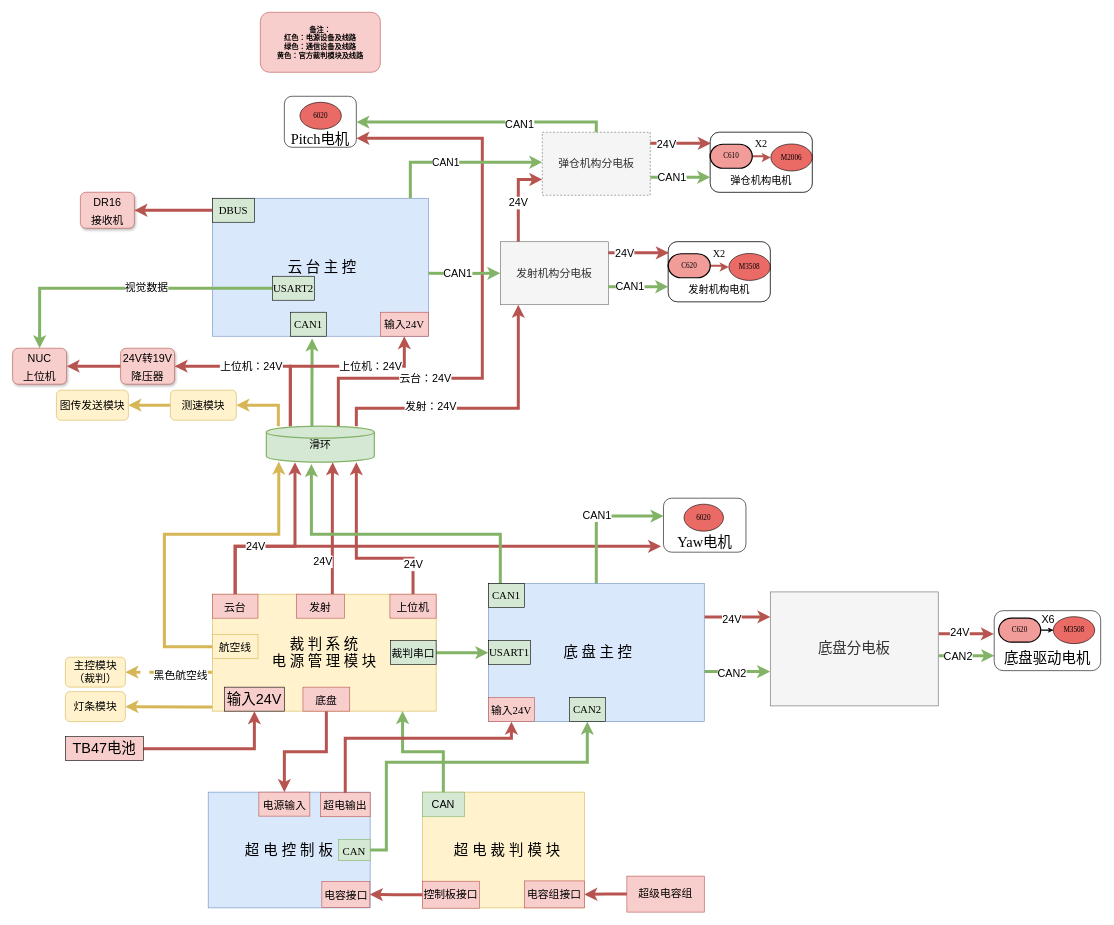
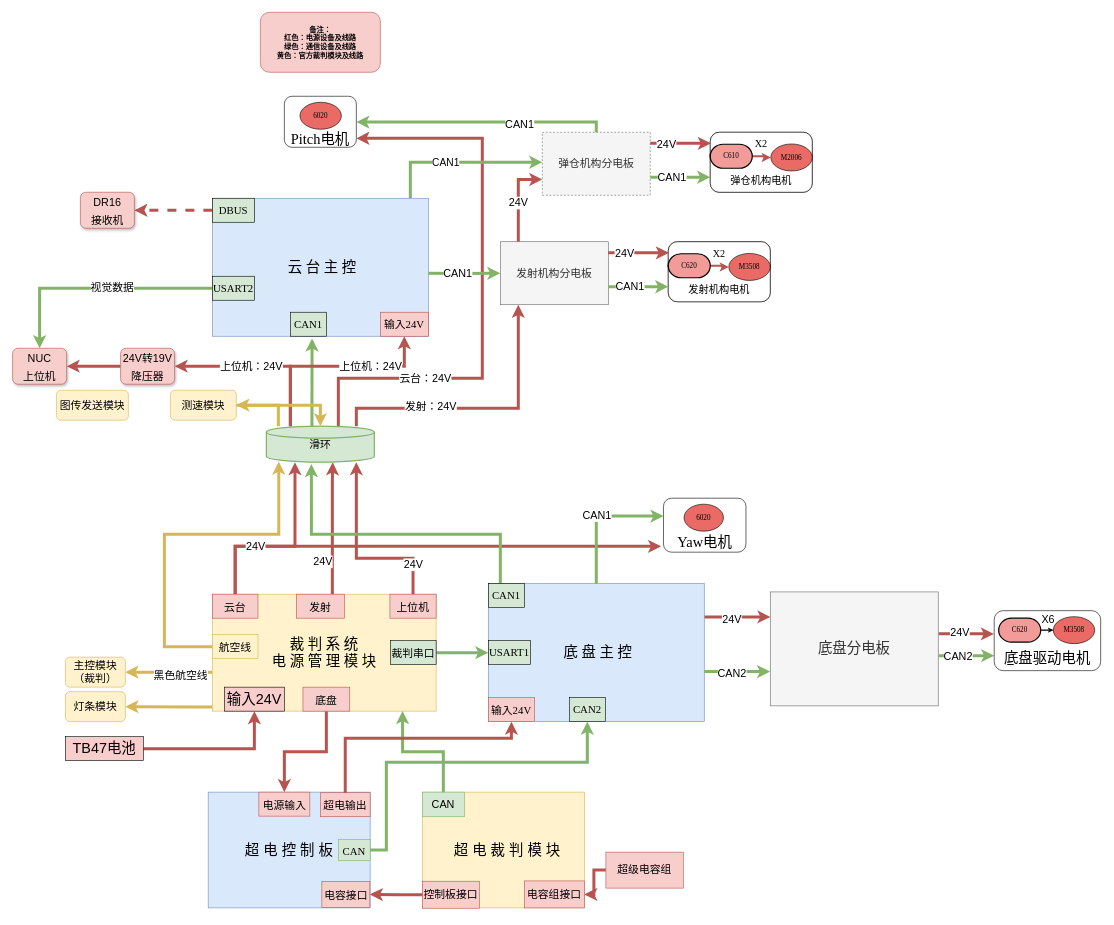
- <mxCell id="3" style="edgeStyle=orthogonalEdgeStyle;rounded=0;orthogonalLoop=1;jettySize=auto;html=1;entryX=1;entryY=0.5;entryDx=0;entryDy=0;fontSize=18;fillColor=#f8cecc;strokeColor=#b85450;strokeWidth=5;" parent="1" source="4" target="41" edge="1"><mxGeometry relative="1" as="geometry" /></mxCell>
+ <mxCell id="3" style="edgeStyle=orthogonalEdgeStyle;rounded=0;orthogonalLoop=1;jettySize=auto;html=1;entryX=1;entryY=0.5;entryDx=0;entryDy=0;fontSize=18;fillColor=#f8cecc;strokeColor=#b85450;strokeWidth=5;dashed=1;" parent="1" source="4" target="41" edge="1"><mxGeometry relative="1" as="geometry" /></mxCell>
- <mxCell id="80" value="&lt;font face=&quot;Times New Roman&quot;&gt;&lt;span style=&quot;font-size: 18px&quot;&gt;USART2&lt;/span&gt;&lt;/font&gt;" style="rounded=0;whiteSpace=wrap;html=1;fillColor=#D5E8D4;" parent="1" vertex="1"><mxGeometry x="453" y="460" width="70" height="40" as="geometry" /></mxCell>
+ <mxCell id="80" value="&lt;font face=&quot;Times New Roman&quot;&gt;&lt;span style=&quot;font-size: 18px&quot;&gt;USART2&lt;/span&gt;&lt;/font&gt;" style="rounded=0;whiteSpace=wrap;html=1;fillColor=#D5E8D4;" parent="1" vertex="1"><mxGeometry x="353" y="460" width="70" height="40" as="geometry" /></mxCell>
- <mxCell id="55" style="edgeStyle=orthogonalEdgeStyle;rounded=0;orthogonalLoop=1;jettySize=auto;html=1;entryX=1;entryY=0.5;entryDx=0;entryDy=0;fontSize=18;fillColor=#fff2cc;strokeColor=#d6b656;strokeWidth=5;" parent="1" source="56" target="57" edge="1"><mxGeometry relative="1" as="geometry" /></mxCell>
+ <mxCell id="55" style="edgeStyle=orthogonalEdgeStyle;rounded=0;orthogonalLoop=1;jettySize=auto;html=1;fontSize=18;fillColor=#fff2cc;strokeColor=#d6b656;strokeWidth=5;" parent="1" source="56" target="38" edge="1"><mxGeometry relative="1" as="geometry" /></mxCell>
- <mxCell id="5" style="edgeStyle=orthogonalEdgeStyle;rounded=0;orthogonalLoop=1;jettySize=auto;html=1;entryX=1;entryY=0.5;entryDx=0;entryDy=0;strokeWidth=5;fillColor=#fff2cc;strokeColor=#d6b656;dashed=1;" parent="1" source="8" target="20" edge="1"><mxGeometry relative="1" as="geometry"><Array as="points"><mxPoint x="323" y="1120" /><mxPoint x="323" y="1120" /></Array></mxGeometry></mxCell>
+ <mxCell id="5" style="edgeStyle=orthogonalEdgeStyle;rounded=0;orthogonalLoop=1;jettySize=auto;html=1;entryX=1;entryY=0.5;entryDx=0;entryDy=0;strokeWidth=5;fillColor=#fff2cc;strokeColor=#d6b656;" parent="1" source="8" target="20" edge="1"><mxGeometry relative="1" as="geometry"><Array as="points"><mxPoint x="323" y="1120" /><mxPoint x="323" y="1120" /></Array></mxGeometry></mxCell>
- <mxCell id="111" value="&lt;font style=&quot;font-size: 18px&quot;&gt;超级电容组&lt;/font&gt;" style="rounded=0;whiteSpace=wrap;html=1;fillColor=#f8cecc;strokeColor=#b85450;" parent="1" vertex="1"><mxGeometry x="1044" y="1460" width="129" height="60" as="geometry" /></mxCell>
+ <mxCell id="111" value="&lt;font style=&quot;font-size: 18px&quot;&gt;超级电容组&lt;/font&gt;" style="rounded=0;whiteSpace=wrap;html=1;fillColor=#f8cecc;strokeColor=#b85450;" parent="1" vertex="1"><mxGeometry x="1009" y="1420" width="129" height="60" as="geometry" /></mxCell>
